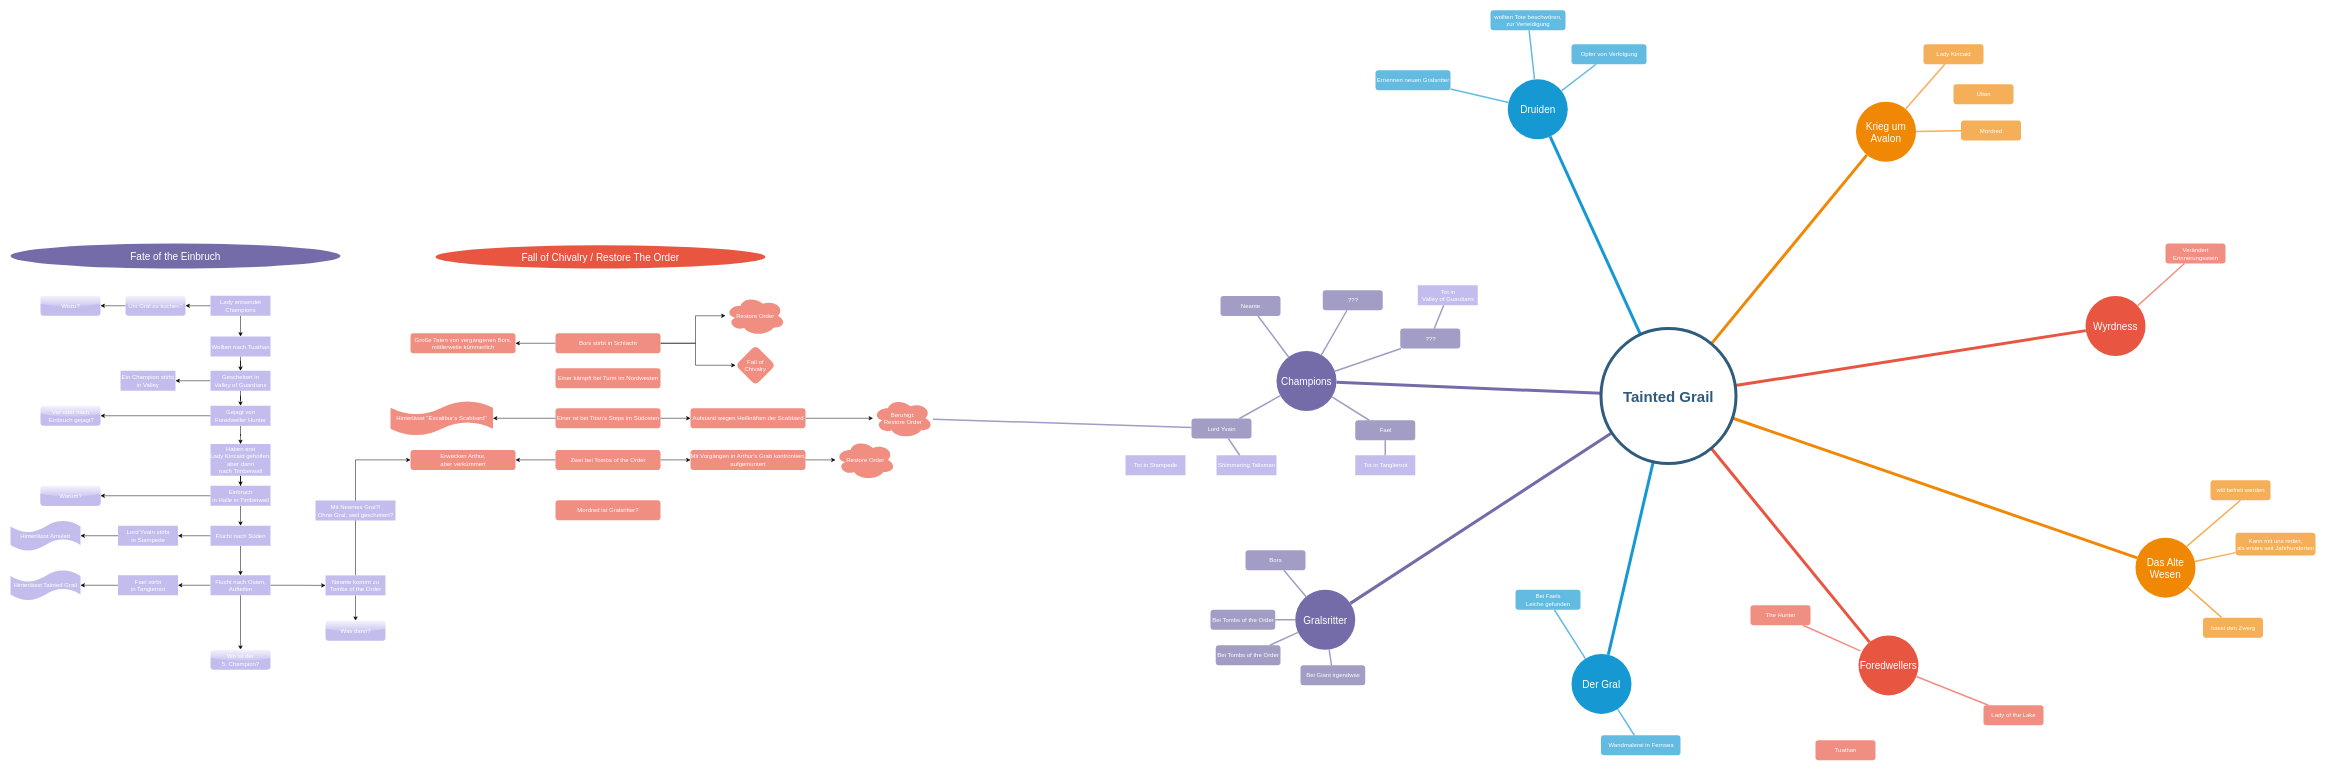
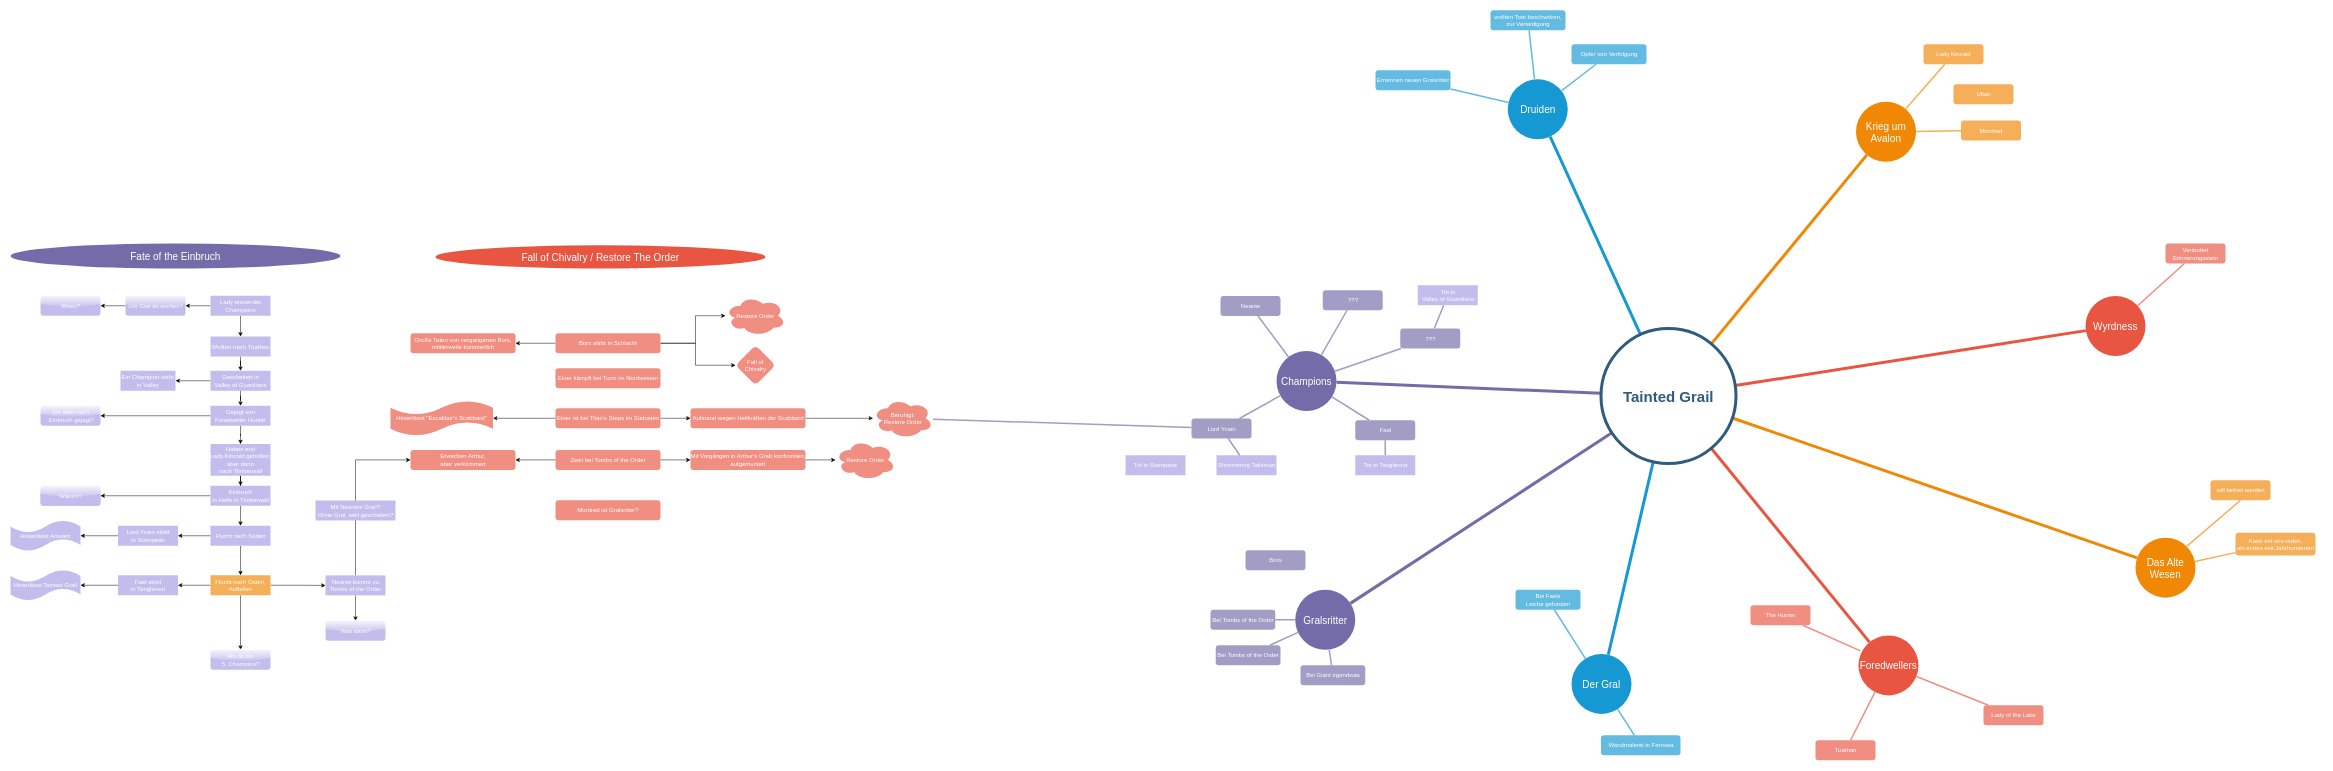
- <mxCell id="32" value="" style="edgeStyle=none;endArrow=none;strokeWidth=3;strokeColor=#A29DC5;html=1;" parent="1" source="6" target="29" edge="1"><mxGeometry x="251" y="-103.5" width="100" height="100" as="geometry"><mxPoint x="1129.5" y="4" as="sourcePoint" /><mxPoint x="1229.5" y="-96" as="targetPoint" /></mxGeometry></mxCell>
- <mxCell id="99" value="Flucht nach Osten,&lt;br&gt;Aufteilen" style="rounded=0;fillColor=#C3BDED;strokeColor=none;strokeWidth=3;shadow=0;html=1;fontColor=#FFFFFF;glass=0;" parent="1" vertex="1"><mxGeometry x="420" y="1150" width="120" height="40" as="geometry" /></mxCell>
+ <mxCell id="99" value="Flucht nach Osten,&lt;br&gt;Aufteilen" style="rounded=0;fillColor=#f5af58;strokeColor=none;strokeWidth=3;shadow=0;html=1;fontColor=#FFFFFF;glass=0;" parent="1" vertex="1"><mxGeometry x="420" y="1150" width="120" height="40" as="geometry" /></mxCell>
- <mxCell id="24" value="" style="edgeStyle=none;endArrow=none;strokeWidth=3;strokeColor=#F5AF58;html=1;" parent="1" source="3" target="22" edge="1"><mxGeometry x="3.5" y="21.5" width="100" height="100" as="geometry"><mxPoint x="3170" y="954.75" as="sourcePoint" /><mxPoint x="3270" y="854.75" as="targetPoint" /></mxGeometry></mxCell>
- <mxCell id="22" value="hasst den Zwerg" style="rounded=1;fillColor=#f5af58;strokeColor=none;strokeWidth=3;shadow=0;html=1;fontColor=#FFFFFF;" parent="1" vertex="1"><mxGeometry x="4405" y="1234.75" width="120" height="40" as="geometry" /></mxCell>
+ <mxCell id="41" value="" style="edgeStyle=none;endArrow=none;strokeWidth=3;strokeColor=#F08E81;html=1;" parent="1" source="8" target="38" edge="1"><mxGeometry x="188.5" y="51.5" width="100" height="100" as="geometry"><mxPoint x="3346" y="250.25" as="sourcePoint" /><mxPoint x="3446" y="150.25" as="targetPoint" /></mxGeometry></mxCell>
